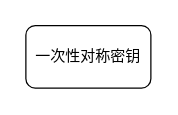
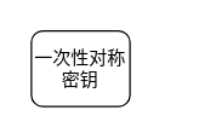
- <mxCell id="2" value="一次性对称密钥" style="rounded=1;whiteSpace=wrap;html=1;" vertex="1" parent="1"><mxGeometry x="20" y="20" width="100" height="50" as="geometry" /></mxCell>
+ <mxCell id="2" value="一次性对称密钥" style="rounded=1;whiteSpace=wrap;html=1;" vertex="1" parent="1"><mxGeometry x="20" y="20" width="65" height="50" as="geometry" /></mxCell>
